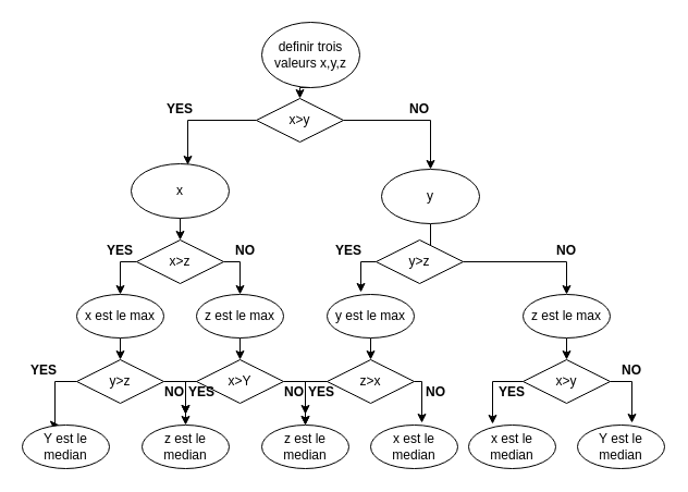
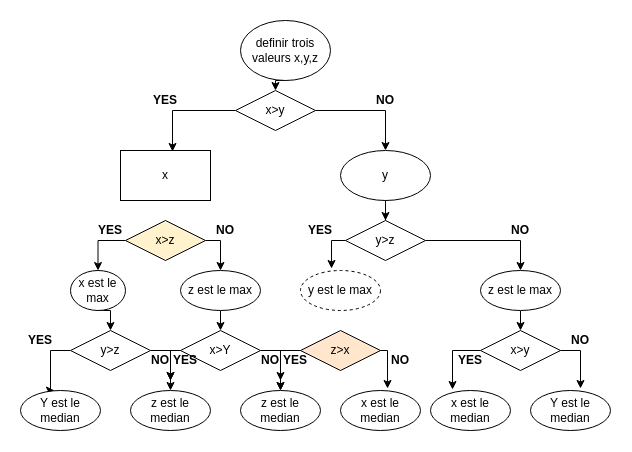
- <mxCell id="7" value="x" style="ellipse;whiteSpace=wrap;html=1;" vertex="1" parent="1"><mxGeometry x="120" y="150" width="90" height="50" as="geometry" /></mxCell>
+ <mxCell id="7" value="x" style="whiteSpace=wrap;html=1;rounded=0;" vertex="1" parent="1"><mxGeometry x="120" y="150" width="90" height="50" as="geometry" /></mxCell>
- <mxCell id="5" value="y" style="ellipse;whiteSpace=wrap;html=1;" vertex="1" parent="1"><mxGeometry x="350" y="155" width="90" height="50" as="geometry" /></mxCell>
+ <mxCell id="5" value="y" style="ellipse;whiteSpace=wrap;html=1;" vertex="1" parent="1"><mxGeometry x="340" y="150" width="90" height="50" as="geometry" /></mxCell>
- <mxCell id="6" style="edgeStyle=orthogonalEdgeStyle;rounded=0;orthogonalLoop=1;jettySize=auto;html=1;exitX=0.5;exitY=1;exitDx=0;exitDy=0;entryX=0.5;entryY=0;entryDx=0;entryDy=0;" edge="1" parent="1" source="7" target="13"><mxGeometry relative="1" as="geometry" /></mxCell>
- <mxCell id="13" value="x&amp;gt;z" style="rhombus;whiteSpace=wrap;html=1;" vertex="1" parent="1"><mxGeometry x="125" y="220" width="80" height="40" as="geometry" /></mxCell>
+ <mxCell id="13" value="x&amp;gt;z" style="rhombus;whiteSpace=wrap;html=1;fillColor=#fff2cc;" vertex="1" parent="1"><mxGeometry x="125" y="220" width="80" height="40" as="geometry" /></mxCell>
- <mxCell id="18" value="x est le max" style="ellipse;whiteSpace=wrap;html=1;" vertex="1" parent="1"><mxGeometry x="70" y="270" width="80" height="40" as="geometry" /></mxCell>
+ <mxCell id="18" value="x est le max" style="ellipse;whiteSpace=wrap;html=1;" vertex="1" parent="1"><mxGeometry x="70" y="270" width="55" height="40" as="geometry" /></mxCell>
- <mxCell id="22" value="y est le max" style="ellipse;whiteSpace=wrap;html=1;" vertex="1" parent="1"><mxGeometry x="300" y="270" width="80" height="40" as="geometry" /></mxCell>
+ <mxCell id="22" value="y est le max" style="ellipse;whiteSpace=wrap;html=1;dashed=1;" vertex="1" parent="1"><mxGeometry x="300" y="270" width="80" height="40" as="geometry" /></mxCell>
- <mxCell id="21" style="edgeStyle=orthogonalEdgeStyle;rounded=0;orthogonalLoop=1;jettySize=auto;html=1;exitX=0.5;exitY=1;exitDx=0;exitDy=0;entryX=0.5;entryY=0;entryDx=0;entryDy=0;" edge="1" parent="1" source="22" target="35"><mxGeometry relative="1" as="geometry" /></mxCell>
- <mxCell id="35" value="z&amp;gt;x" style="rhombus;whiteSpace=wrap;html=1;" vertex="1" parent="1"><mxGeometry x="300" y="330" width="80" height="40" as="geometry" /></mxCell>
+ <mxCell id="35" value="z&amp;gt;x" style="rhombus;whiteSpace=wrap;html=1;fillColor=#ffe6cc;" vertex="1" parent="1"><mxGeometry x="300" y="330" width="80" height="40" as="geometry" /></mxCell>
